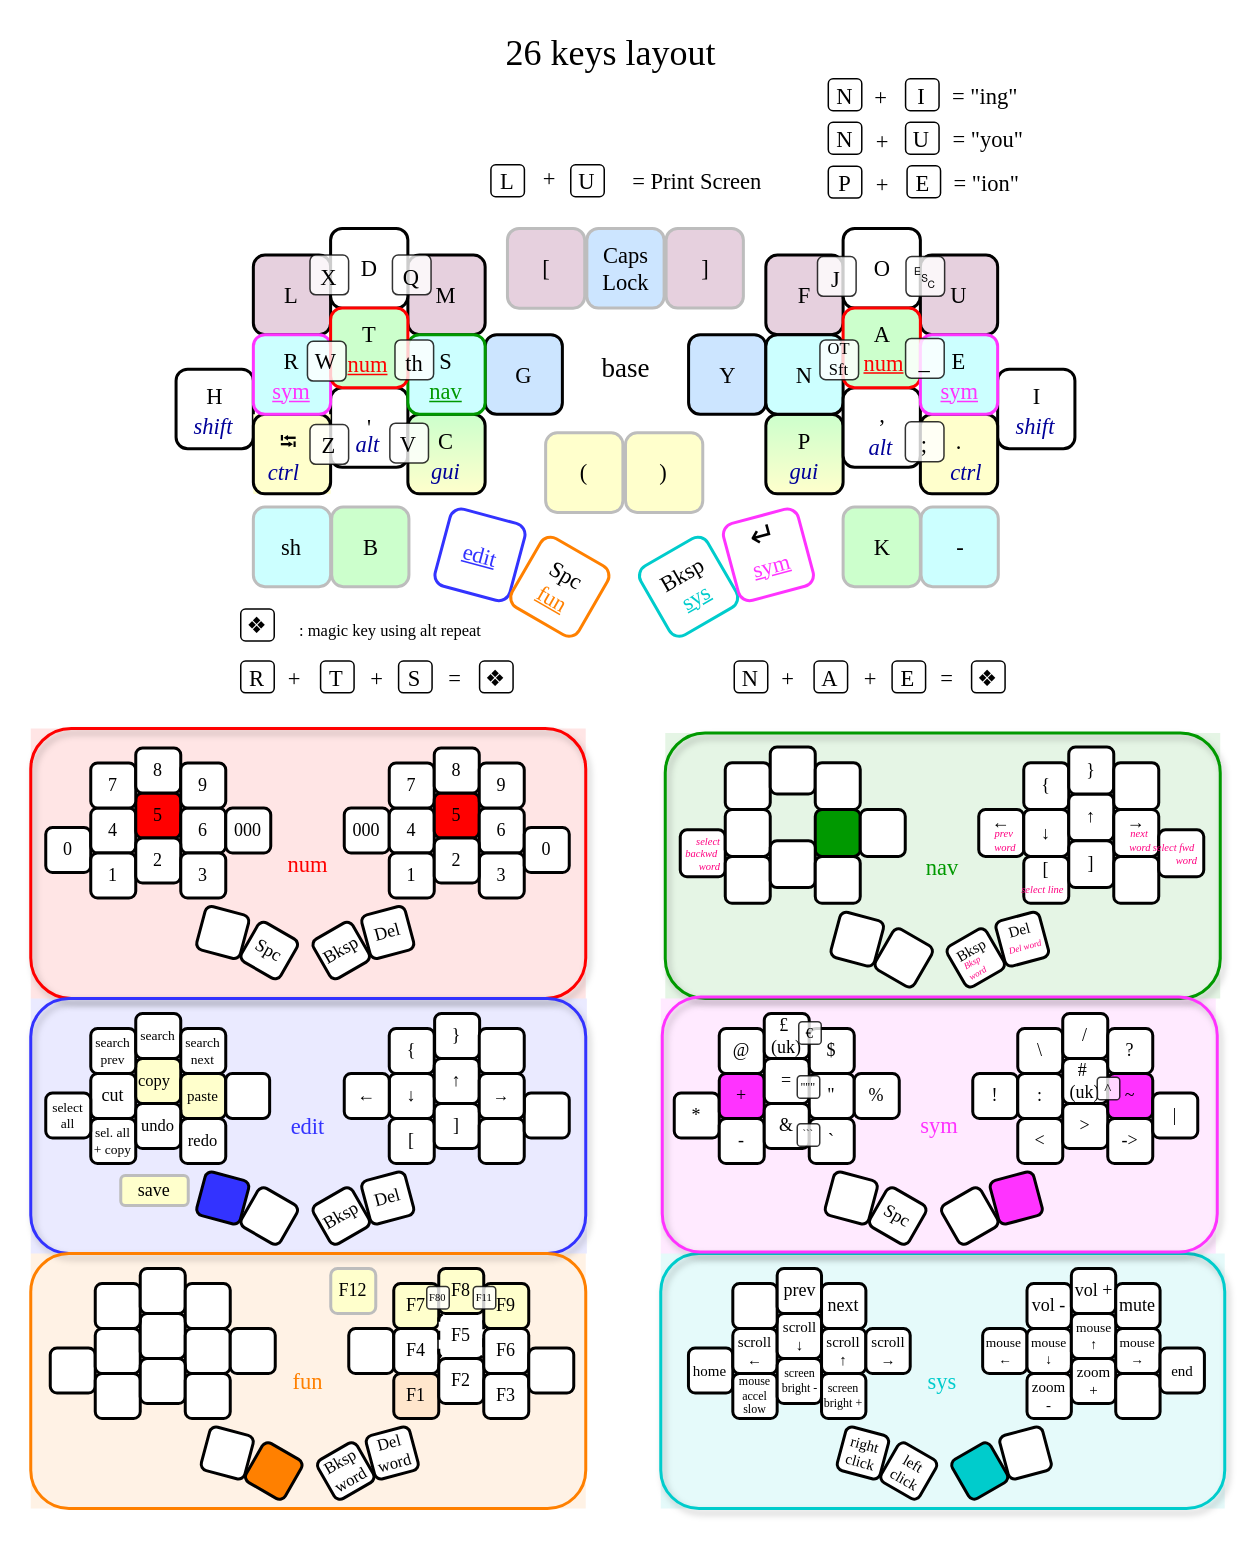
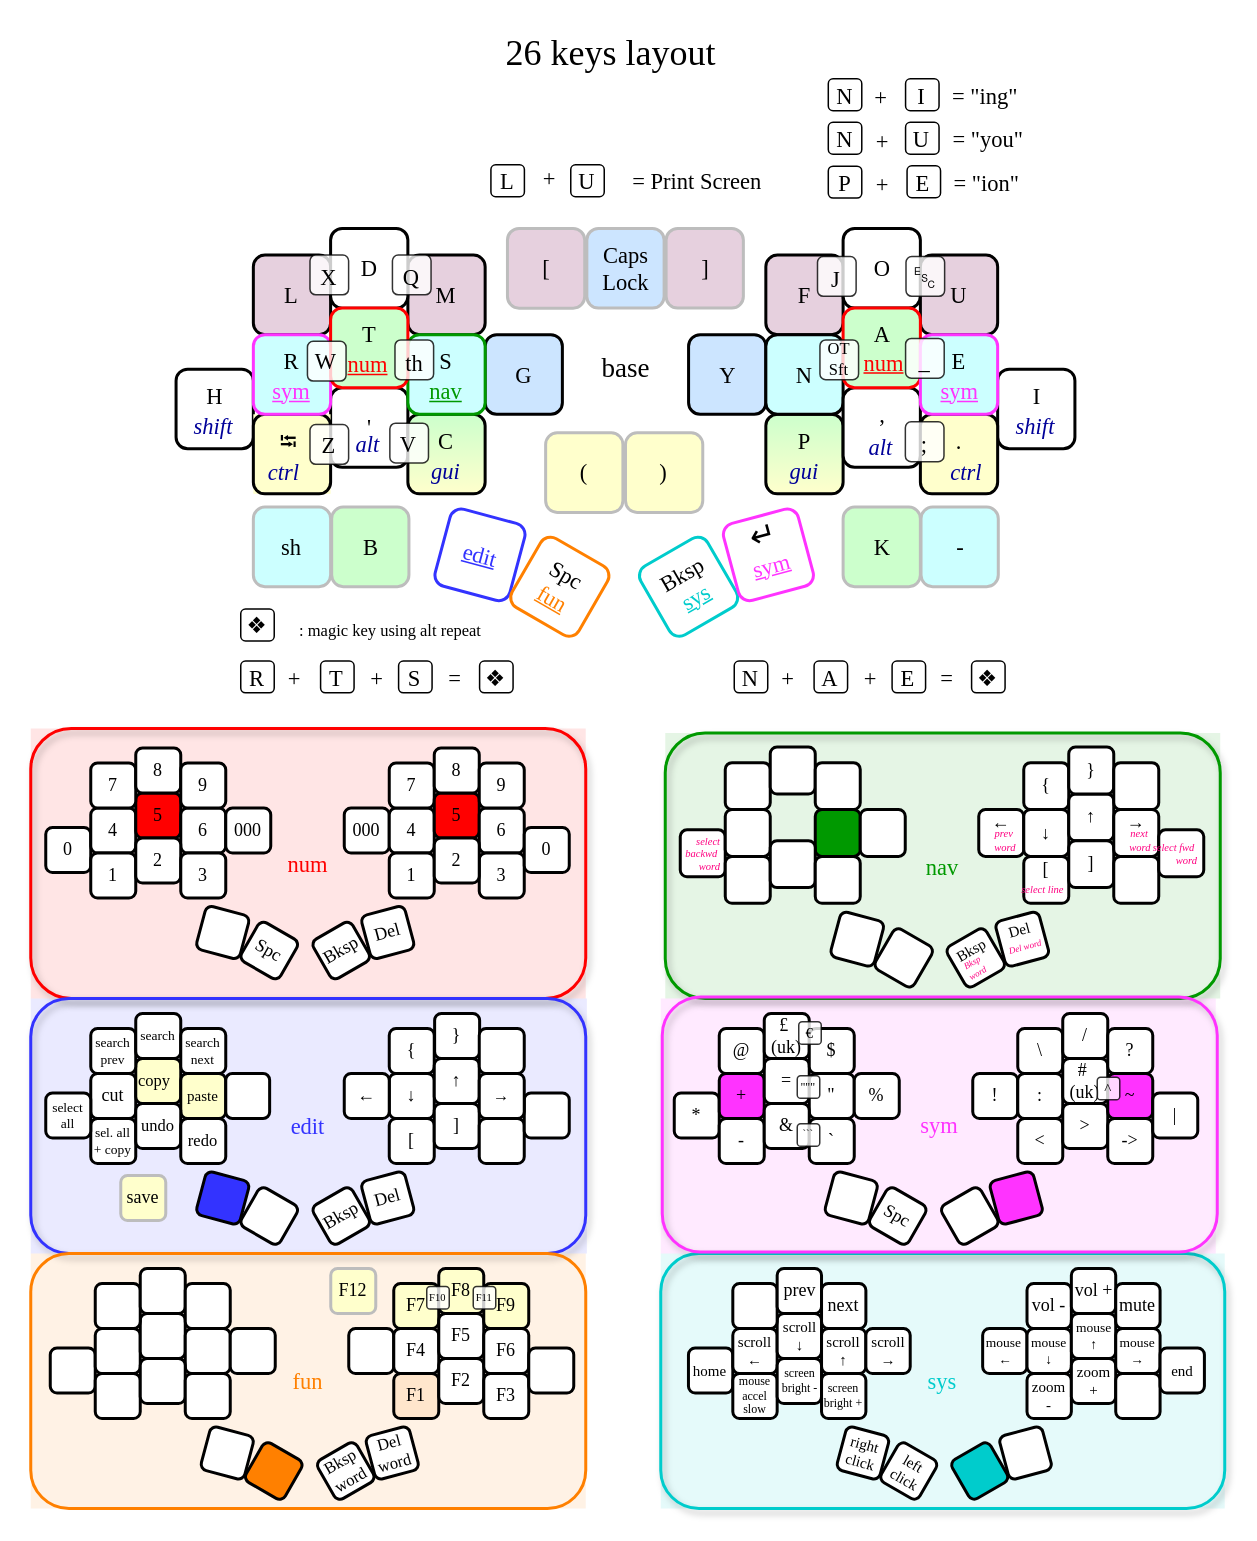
- <mxCell id="296" value="save" style="whiteSpace=wrap;glass=0;rounded=1;shadow=0;textShadow=0;strokeWidth=2;perimeterSpacing=2;flipV=1;flipH=1;fillColor=#FFFFCC;strokeColor=#BDBDBD;fontFamily=Comic Sans MS;fontStyle=0;" vertex="1" parent="1"><mxGeometry x="80" y="783" width="45" height="20" as="geometry" /></mxCell>
+ <mxCell id="296" value="save" style="whiteSpace=wrap;glass=0;rounded=1;shadow=0;textShadow=0;strokeWidth=2;perimeterSpacing=2;flipV=1;flipH=1;fillColor=#FFFFCC;strokeColor=#BDBDBD;fontFamily=Comic Sans MS;fontStyle=0;" vertex="1" parent="1"><mxGeometry x="80" y="783" width="30" height="30" as="geometry" /></mxCell>
- <mxCell id="293" value="F80" style="glass=0;rounded=1;shadow=0;textShadow=0;strokeWidth=1;perimeterSpacing=0;flipV=1;flipH=1;fontSize=7;opacity=80;fillColor=#FFFFFF;verticalAlign=middle;fontFamily=Comic Sans MS;fontStyle=0;strokeColor=#000000;labelBackgroundColor=none;labelBorderColor=none;whiteSpace=wrap;align=center;fontColor=default;" parent="1" vertex="1"><mxGeometry x="284" y="857" width="15" height="15" as="geometry" /></mxCell>
+ <mxCell id="293" value="F10" style="glass=0;rounded=1;shadow=0;textShadow=0;strokeWidth=1;perimeterSpacing=0;flipV=1;flipH=1;fontSize=7;opacity=80;fillColor=#FFFFFF;verticalAlign=middle;fontFamily=Comic Sans MS;fontStyle=0;strokeColor=#000000;labelBackgroundColor=none;labelBorderColor=none;whiteSpace=wrap;align=center;fontColor=default;" parent="1" vertex="1"><mxGeometry x="284" y="857" width="15" height="15" as="geometry" /></mxCell>
- <mxCell id="282" value="F5" style="whiteSpace=wrap;glass=0;rounded=1;shadow=0;textShadow=0;strokeWidth=2;perimeterSpacing=2;flipV=1;flipH=1;fontFamily=Comic Sans MS;fontStyle=0;fontSize=12;dashed=1;" parent="1" vertex="1"><mxGeometry x="292" y="875" width="30" height="30" as="geometry" /></mxCell>
+ <mxCell id="282" value="F5" style="whiteSpace=wrap;glass=0;rounded=1;shadow=0;textShadow=0;strokeWidth=2;perimeterSpacing=2;flipV=1;flipH=1;fontFamily=Comic Sans MS;fontStyle=0;fontSize=12;" parent="1" vertex="1"><mxGeometry x="292" y="875" width="30" height="30" as="geometry" /></mxCell>
